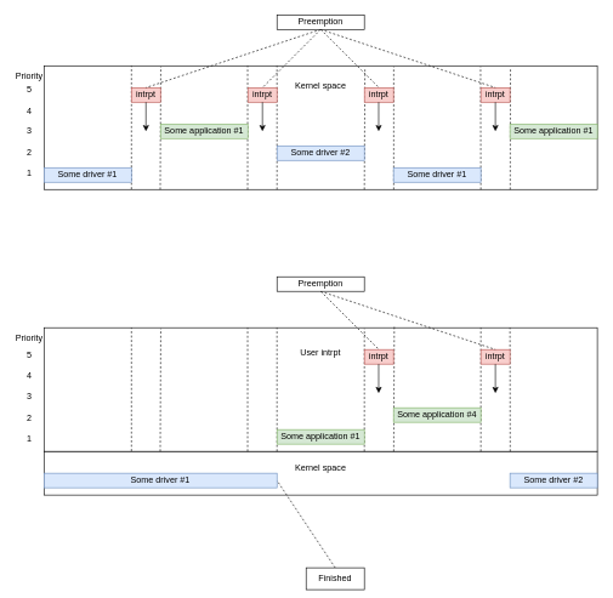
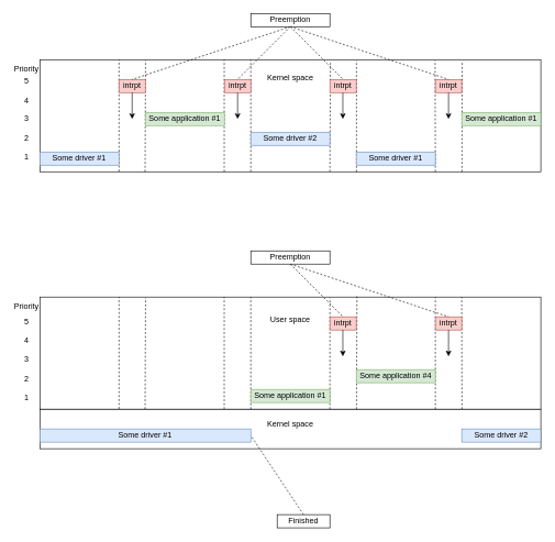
- <mxCell id="27" value="User intrpt&lt;br&gt;&lt;br&gt;&lt;br&gt;&lt;br&gt;&lt;br&gt;&lt;br&gt;&lt;br&gt;&lt;br&gt;" style="rounded=0;whiteSpace=wrap;html=1;" vertex="1" parent="1"><mxGeometry x="60" y="450" width="760" height="170" as="geometry" /></mxCell>
+ <mxCell id="27" value="User space&lt;br&gt;&lt;br&gt;&lt;br&gt;&lt;br&gt;&lt;br&gt;&lt;br&gt;&lt;br&gt;&lt;br&gt;" style="rounded=0;whiteSpace=wrap;html=1;" vertex="1" parent="1"><mxGeometry x="60" y="450" width="760" height="170" as="geometry" /></mxCell>
- <mxCell id="50" value="Finished" style="rounded=0;whiteSpace=wrap;html=1;" vertex="1" parent="1"><mxGeometry x="420" y="780" width="80" height="30" as="geometry" /></mxCell>
+ <mxCell id="50" value="Finished" style="rounded=0;whiteSpace=wrap;html=1;" vertex="1" parent="1"><mxGeometry x="420" y="780" width="80" height="20" as="geometry" /></mxCell>
